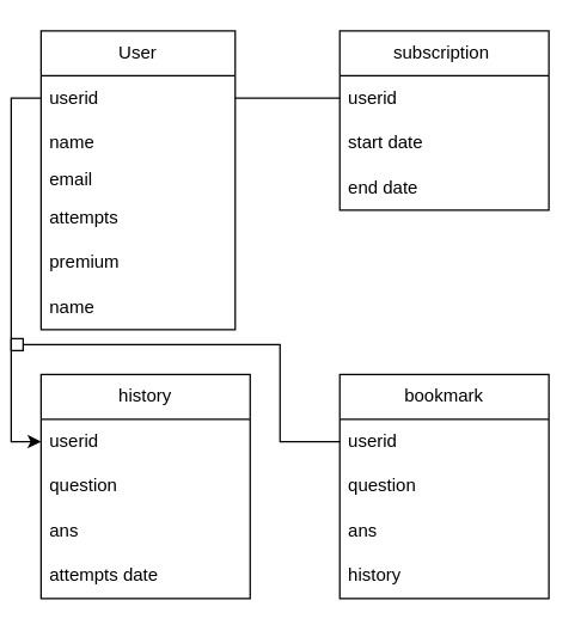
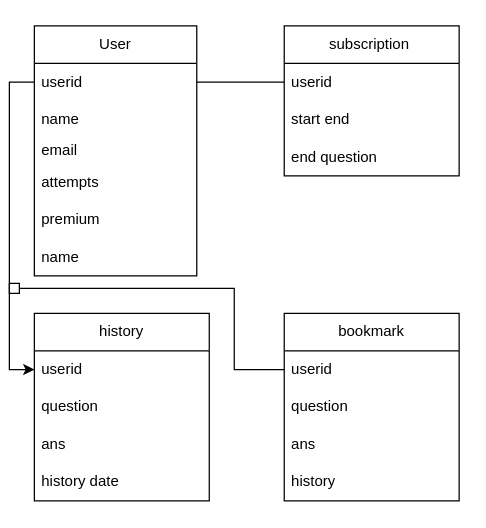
- <mxCell id="12" value="start date" style="text;strokeColor=none;fillColor=none;align=left;verticalAlign=middle;spacingLeft=4;spacingRight=4;overflow=hidden;points=[[0,0.5],[1,0.5]];portConstraint=eastwest;rotatable=0;whiteSpace=wrap;html=1;" vertex="1" parent="10"><mxGeometry y="60" width="140" height="30" as="geometry" /></mxCell>
+ <mxCell id="12" value="start end" style="text;strokeColor=none;fillColor=none;align=left;verticalAlign=middle;spacingLeft=4;spacingRight=4;overflow=hidden;points=[[0,0.5],[1,0.5]];portConstraint=eastwest;rotatable=0;whiteSpace=wrap;html=1;" vertex="1" parent="10"><mxGeometry y="60" width="140" height="30" as="geometry" /></mxCell>
- <mxCell id="13" value="end date" style="text;strokeColor=none;fillColor=none;align=left;verticalAlign=middle;spacingLeft=4;spacingRight=4;overflow=hidden;points=[[0,0.5],[1,0.5]];portConstraint=eastwest;rotatable=0;whiteSpace=wrap;html=1;" vertex="1" parent="10"><mxGeometry y="90" width="140" height="30" as="geometry" /></mxCell>
+ <mxCell id="13" value="end question" style="text;strokeColor=none;fillColor=none;align=left;verticalAlign=middle;spacingLeft=4;spacingRight=4;overflow=hidden;points=[[0,0.5],[1,0.5]];portConstraint=eastwest;rotatable=0;whiteSpace=wrap;html=1;" vertex="1" parent="10"><mxGeometry y="90" width="140" height="30" as="geometry" /></mxCell>
- <mxCell id="18" value="attempts date" style="text;strokeColor=none;fillColor=none;align=left;verticalAlign=middle;spacingLeft=4;spacingRight=4;overflow=hidden;points=[[0,0.5],[1,0.5]];portConstraint=eastwest;rotatable=0;whiteSpace=wrap;html=1;" vertex="1" parent="14"><mxGeometry y="120" width="140" height="30" as="geometry" /></mxCell>
+ <mxCell id="18" value="history date" style="text;strokeColor=none;fillColor=none;align=left;verticalAlign=middle;spacingLeft=4;spacingRight=4;overflow=hidden;points=[[0,0.5],[1,0.5]];portConstraint=eastwest;rotatable=0;whiteSpace=wrap;html=1;" vertex="1" parent="14"><mxGeometry y="120" width="140" height="30" as="geometry" /></mxCell>
